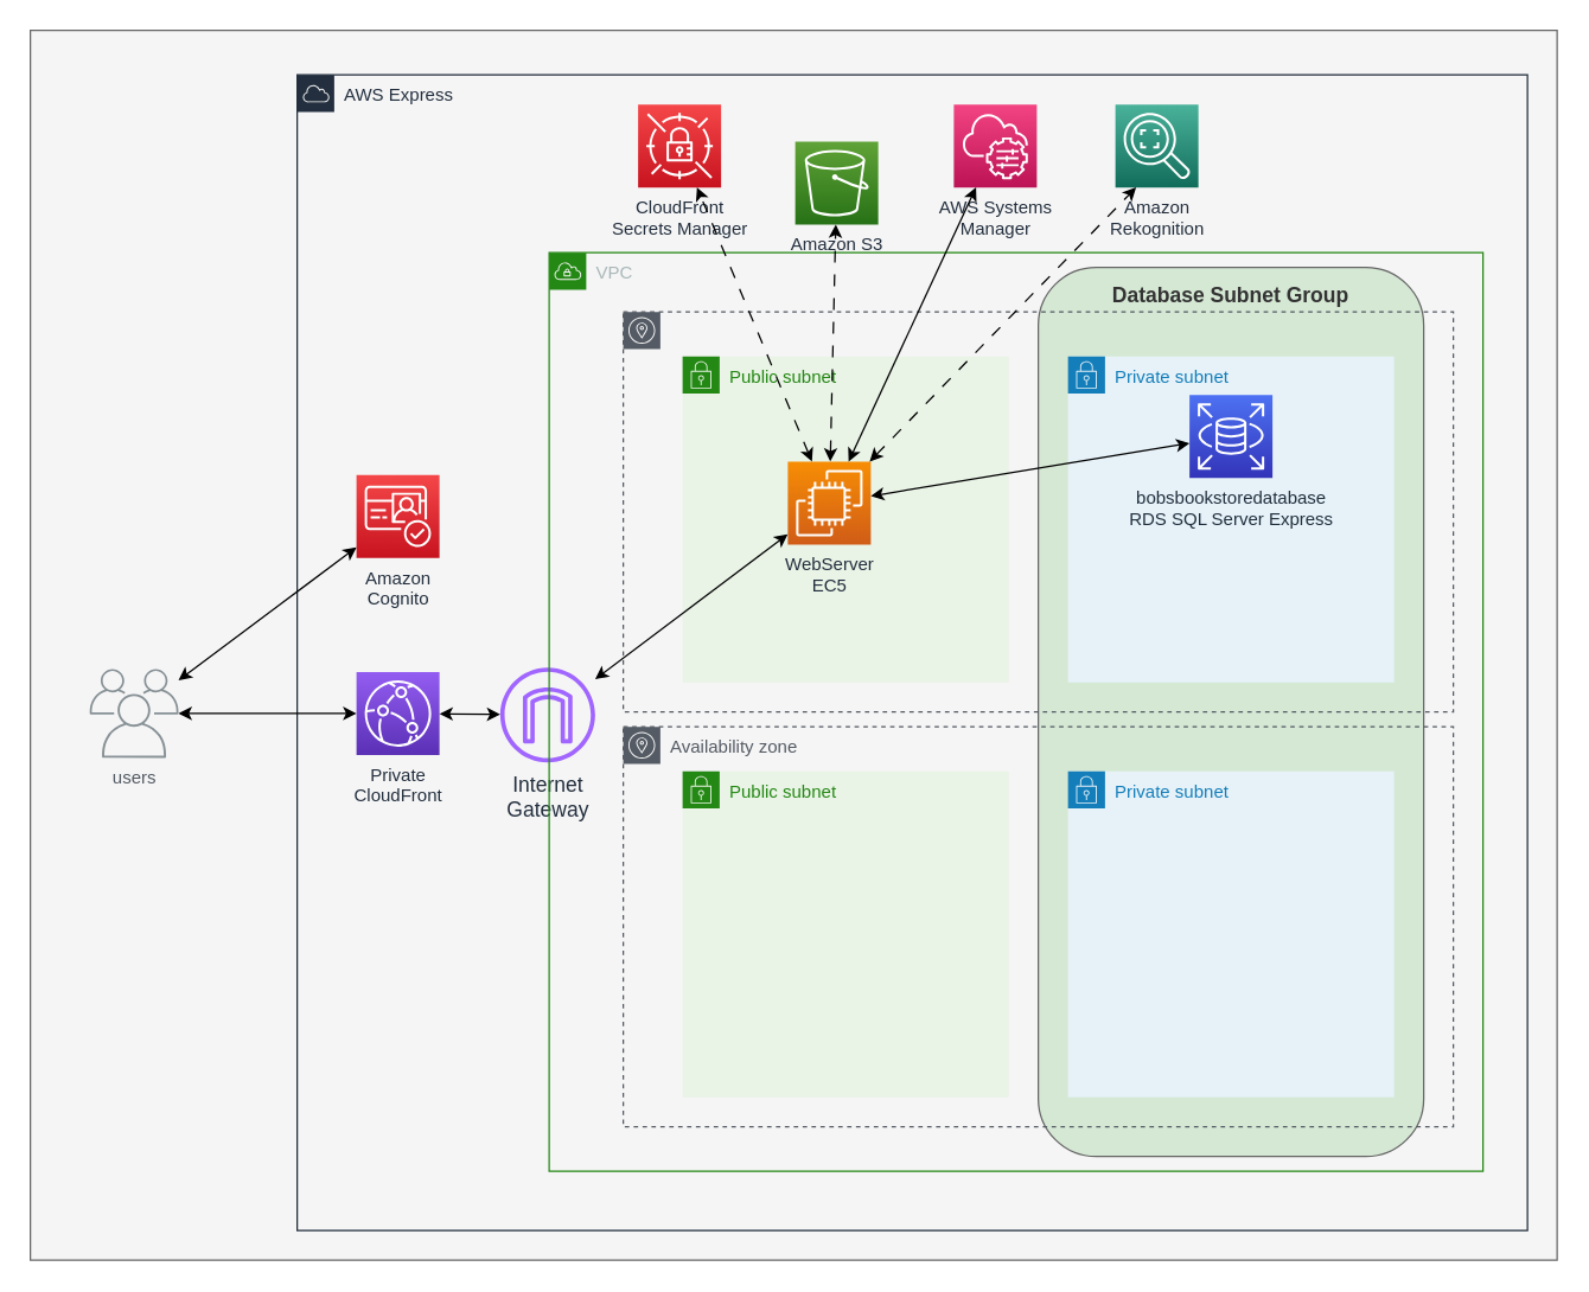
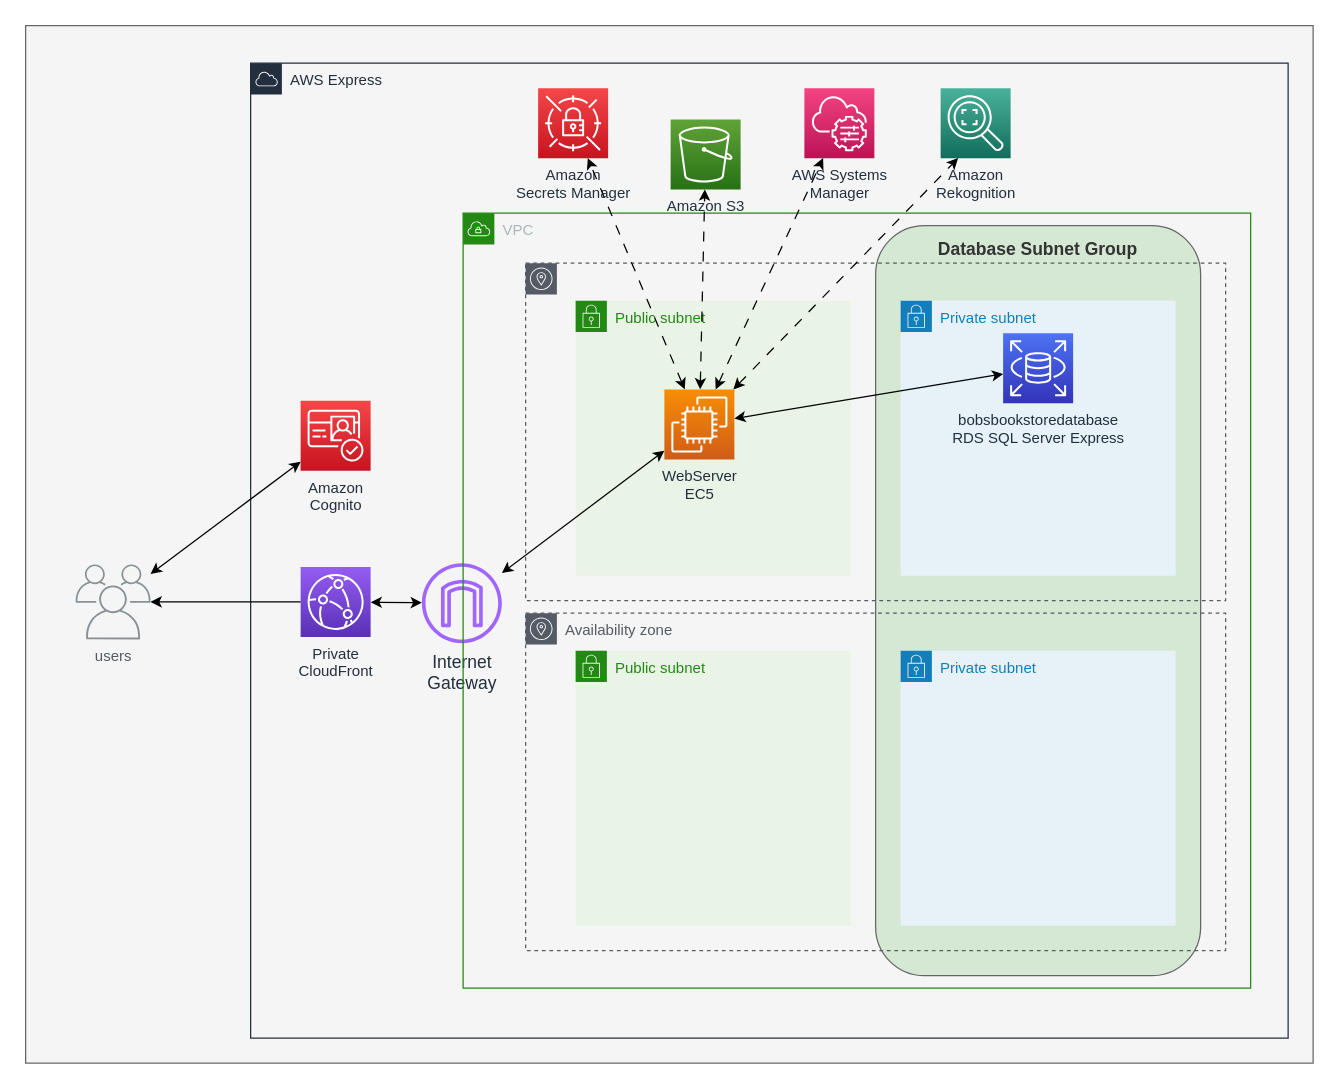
- <mxCell id="7" value="&lt;div&gt;CloudFront&lt;/div&gt;&lt;div&gt;Secrets Manager&lt;br&gt;&lt;/div&gt;" style="sketch=0;points=[[0,0,0],[0.25,0,0],[0.5,0,0],[0.75,0,0],[1,0,0],[0,1,0],[0.25,1,0],[0.5,1,0],[0.75,1,0],[1,1,0],[0,0.25,0],[0,0.5,0],[0,0.75,0],[1,0.25,0],[1,0.5,0],[1,0.75,0]];outlineConnect=0;fontColor=#232F3E;gradientColor=#F54749;gradientDirection=north;fillColor=#C7131F;strokeColor=#ffffff;dashed=0;verticalLabelPosition=bottom;verticalAlign=top;align=center;html=1;fontSize=12;fontStyle=0;aspect=fixed;shape=mxgraph.aws4.resourceIcon;resIcon=mxgraph.aws4.secrets_manager;" parent="3" vertex="1"><mxGeometry x="230" y="20" width="56" height="56" as="geometry" /></mxCell>
+ <mxCell id="7" value="&lt;div&gt;Amazon&lt;/div&gt;&lt;div&gt;Secrets Manager&lt;br&gt;&lt;/div&gt;" style="sketch=0;points=[[0,0,0],[0.25,0,0],[0.5,0,0],[0.75,0,0],[1,0,0],[0,1,0],[0.25,1,0],[0.5,1,0],[0.75,1,0],[1,1,0],[0,0.25,0],[0,0.5,0],[0,0.75,0],[1,0.25,0],[1,0.5,0],[1,0.75,0]];outlineConnect=0;fontColor=#232F3E;gradientColor=#F54749;gradientDirection=north;fillColor=#C7131F;strokeColor=#ffffff;dashed=0;verticalLabelPosition=bottom;verticalAlign=top;align=center;html=1;fontSize=12;fontStyle=0;aspect=fixed;shape=mxgraph.aws4.resourceIcon;resIcon=mxgraph.aws4.secrets_manager;" parent="3" vertex="1"><mxGeometry x="230" y="20" width="56" height="56" as="geometry" /></mxCell>
- <mxCell id="30" value="" style="endArrow=classic;startArrow=classic;html=1;rounded=0;strokeColor=#000000;dashed=0;dashPattern=8 8;" parent="1" source="25" target="9" edge="1"><mxGeometry width="50" height="50" relative="1" as="geometry"><mxPoint x="632" y="388" as="sourcePoint" /><mxPoint x="682" y="136" as="targetPoint" /></mxGeometry></mxCell>
+ <mxCell id="30" value="" style="endArrow=classic;startArrow=classic;html=1;rounded=0;strokeColor=#000000;dashed=1;dashPattern=8 8;" parent="1" source="25" target="9" edge="1"><mxGeometry width="50" height="50" relative="1" as="geometry"><mxPoint x="632" y="388" as="sourcePoint" /><mxPoint x="682" y="136" as="targetPoint" /></mxGeometry></mxCell>
- <mxCell id="22" value="" style="endArrow=classic;startArrow=classic;html=1;rounded=0;strokeColor=#000000;" parent="1" source="11" target="5" edge="1"><mxGeometry width="50" height="50" relative="1" as="geometry"><mxPoint x="590" y="400" as="sourcePoint" /><mxPoint x="640" y="350" as="targetPoint" /></mxGeometry></mxCell>
+ <mxCell id="22" value="" style="endArrow=none;startArrow=classic;html=1;rounded=0;strokeColor=#000000;" parent="1" source="11" target="5" edge="1"><mxGeometry width="50" height="50" relative="1" as="geometry"><mxPoint x="590" y="400" as="sourcePoint" /><mxPoint x="640" y="350" as="targetPoint" /></mxGeometry></mxCell>
